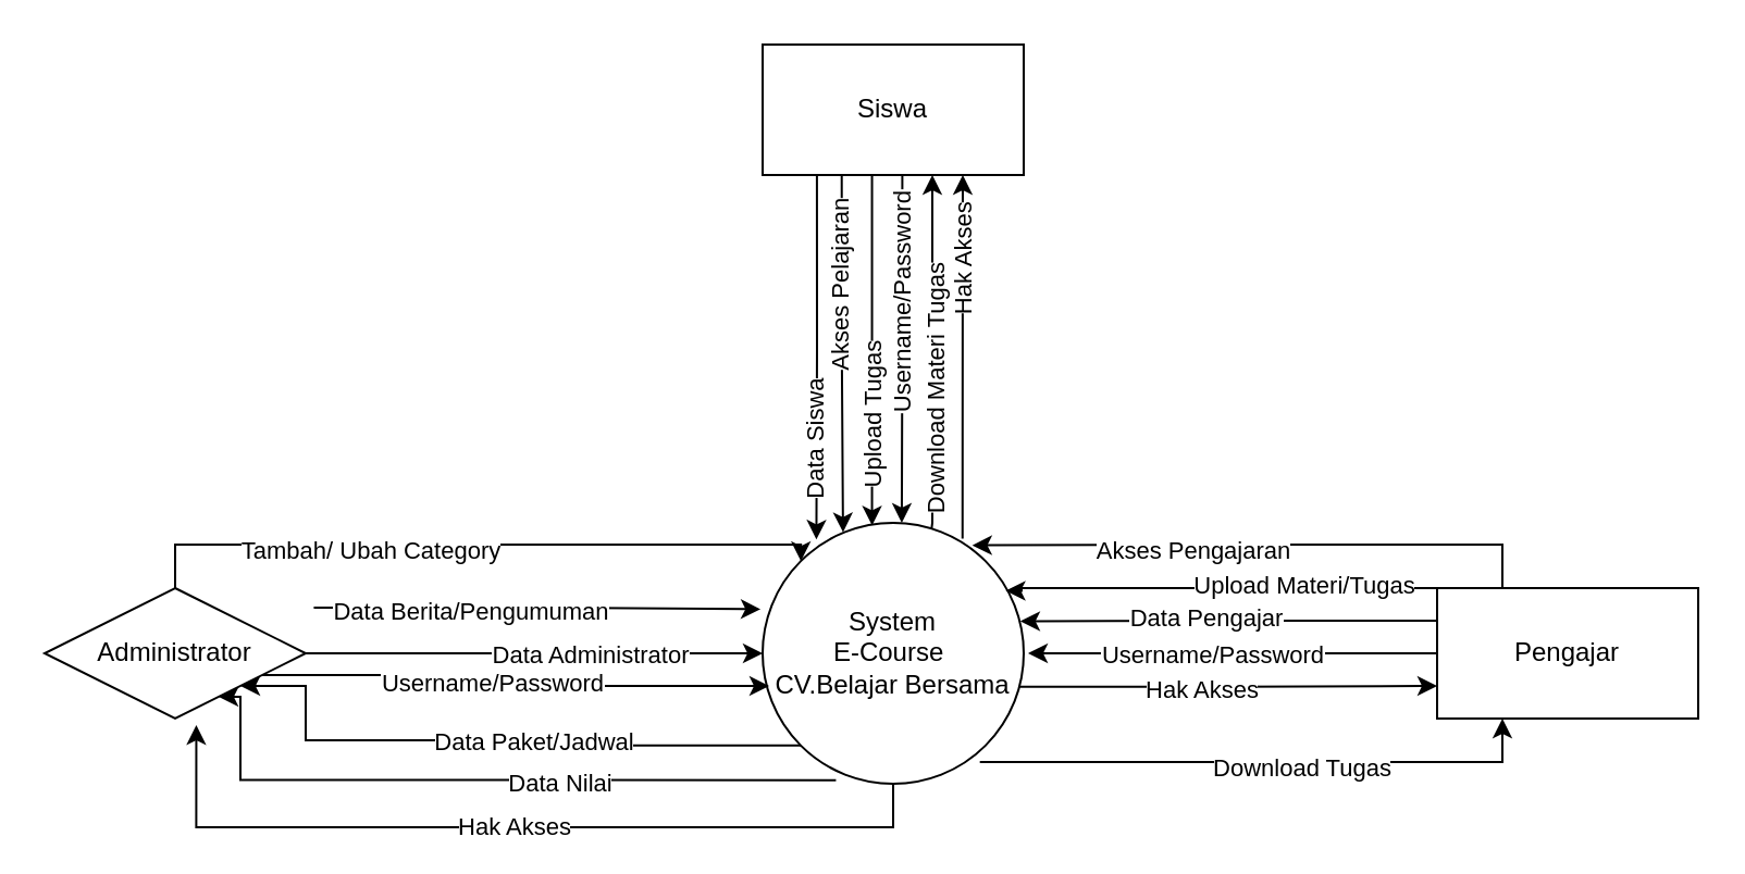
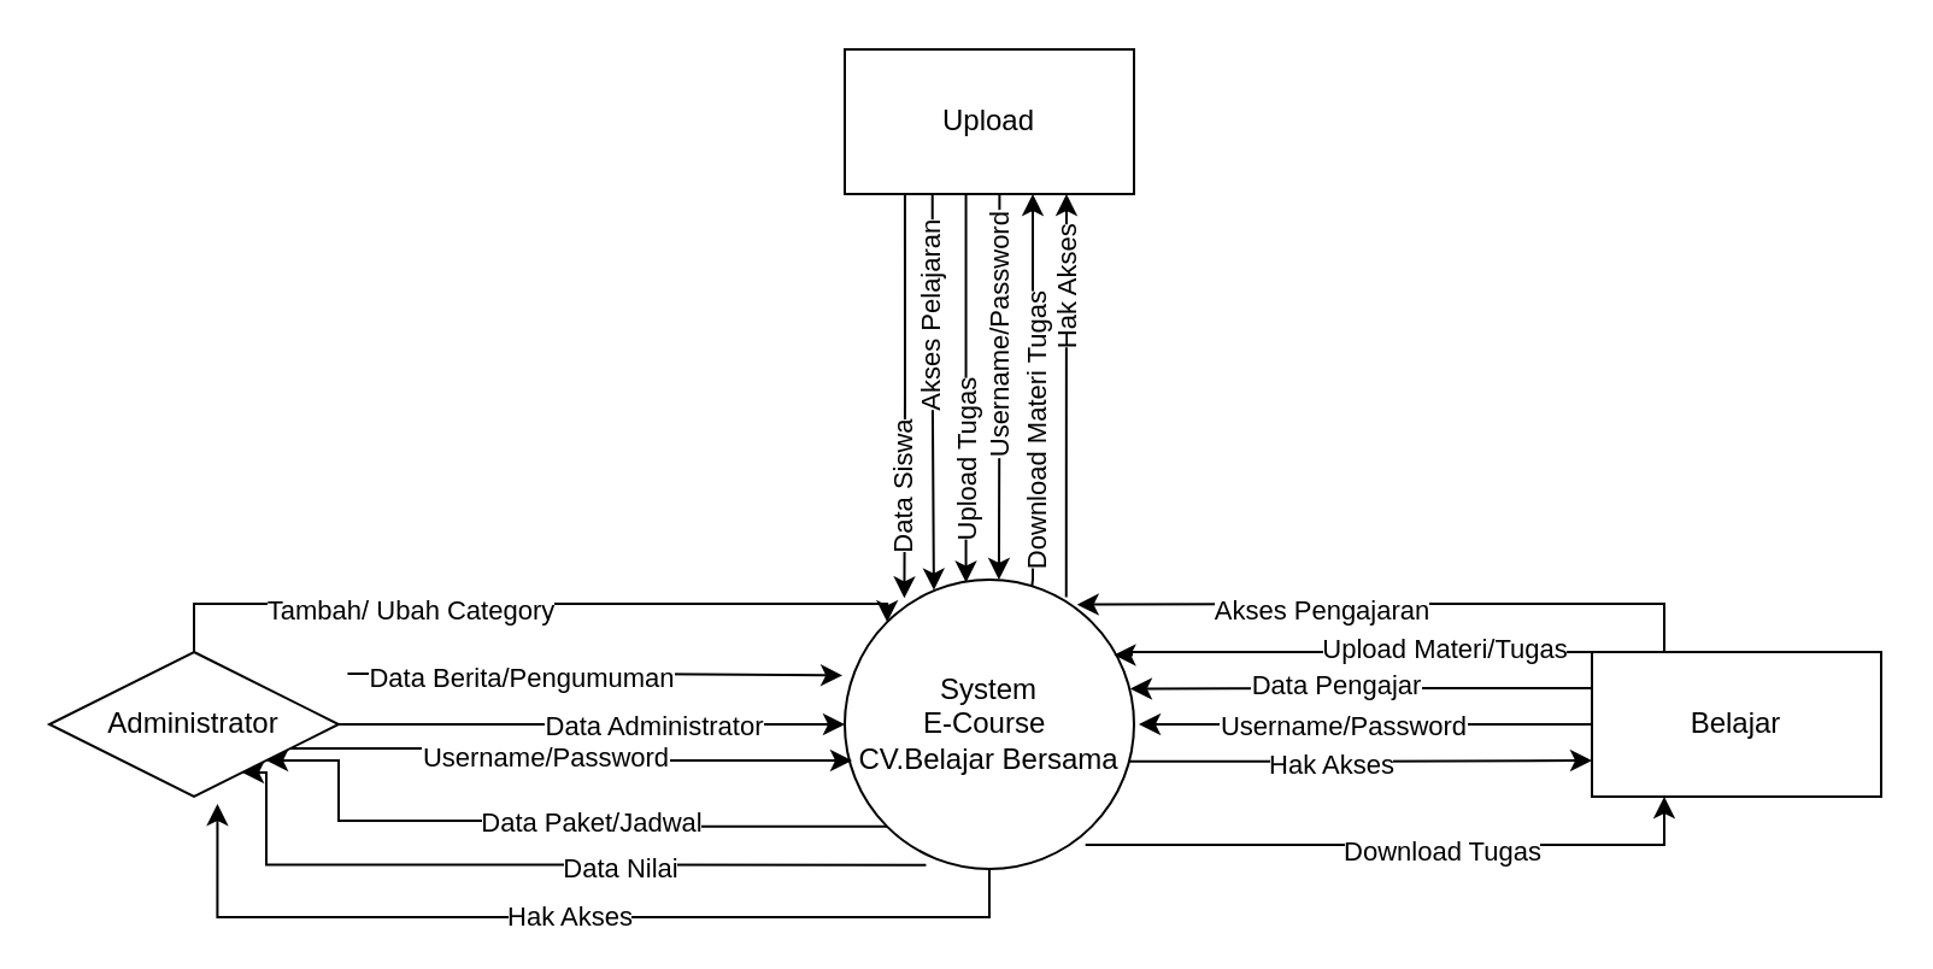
- <mxCell id="42" value="Siswa" style="rounded=0;whiteSpace=wrap;html=1;" parent="1" vertex="1"><mxGeometry x="350" y="20" width="120" height="60" as="geometry" /></mxCell>
+ <mxCell id="42" value="Upload" style="rounded=0;whiteSpace=wrap;html=1;" parent="1" vertex="1"><mxGeometry x="350" y="20" width="120" height="60" as="geometry" /></mxCell>
- <mxCell id="37" value="Pengajar" style="rounded=0;whiteSpace=wrap;html=1;" parent="1" vertex="1"><mxGeometry x="660" y="270" width="120" height="60" as="geometry" /></mxCell>
+ <mxCell id="37" value="Belajar" style="rounded=0;whiteSpace=wrap;html=1;" parent="1" vertex="1"><mxGeometry x="660" y="270" width="120" height="60" as="geometry" /></mxCell>
